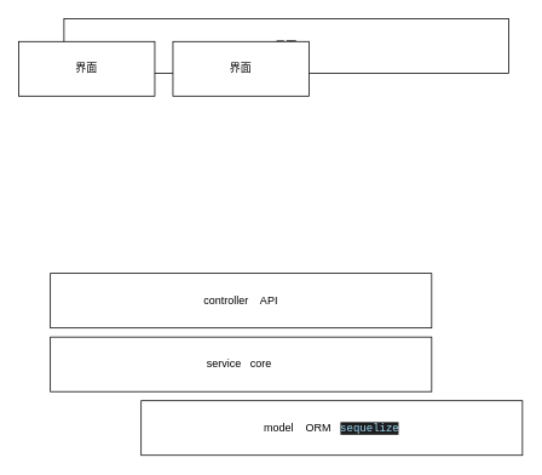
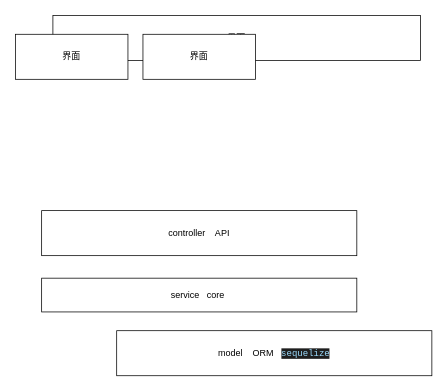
- <mxCell id="5" value="controller&amp;nbsp; &amp;nbsp; API" style="rounded=0;whiteSpace=wrap;html=1;" parent="1" vertex="1"><mxGeometry x="55" y="300" width="420" height="60" as="geometry" /></mxCell>
+ <mxCell id="5" value="controller&amp;nbsp; &amp;nbsp; API" style="rounded=0;whiteSpace=wrap;html=1;" parent="1" vertex="1"><mxGeometry x="55" y="280" width="420" height="60" as="geometry" /></mxCell>
- <mxCell id="6" value="service&amp;nbsp; &amp;nbsp;core&amp;nbsp;" style="rounded=0;whiteSpace=wrap;html=1;" parent="1" vertex="1"><mxGeometry x="55" y="370" width="420" height="60" as="geometry" /></mxCell>
+ <mxCell id="6" value="service&amp;nbsp; &amp;nbsp;core&amp;nbsp;" style="rounded=0;whiteSpace=wrap;html=1;" parent="1" vertex="1"><mxGeometry x="55" y="370" width="420" height="45" as="geometry" /></mxCell>
